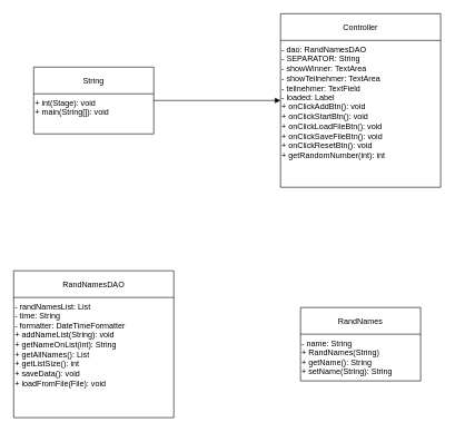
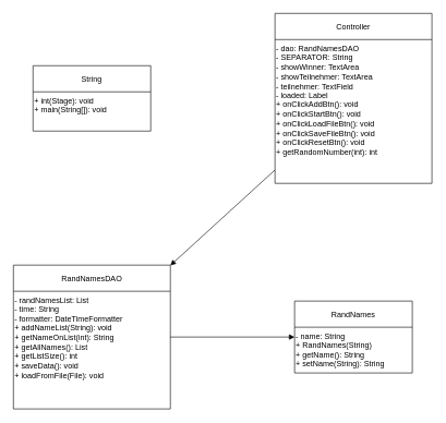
- <mxCell id="10" style="endArrow=block;" parent="1" source="2" target="4" edge="1"><mxGeometry relative="1" as="geometry" /></mxCell>
+ <mxCell id="11" style="endArrow=block;" parent="1" source="4" target="6" edge="1"><mxGeometry relative="1" as="geometry" /></mxCell>
+ <mxCell id="12" style="endArrow=block;" parent="1" source="6" target="8" edge="1"><mxGeometry relative="1" as="geometry" /></mxCell>
